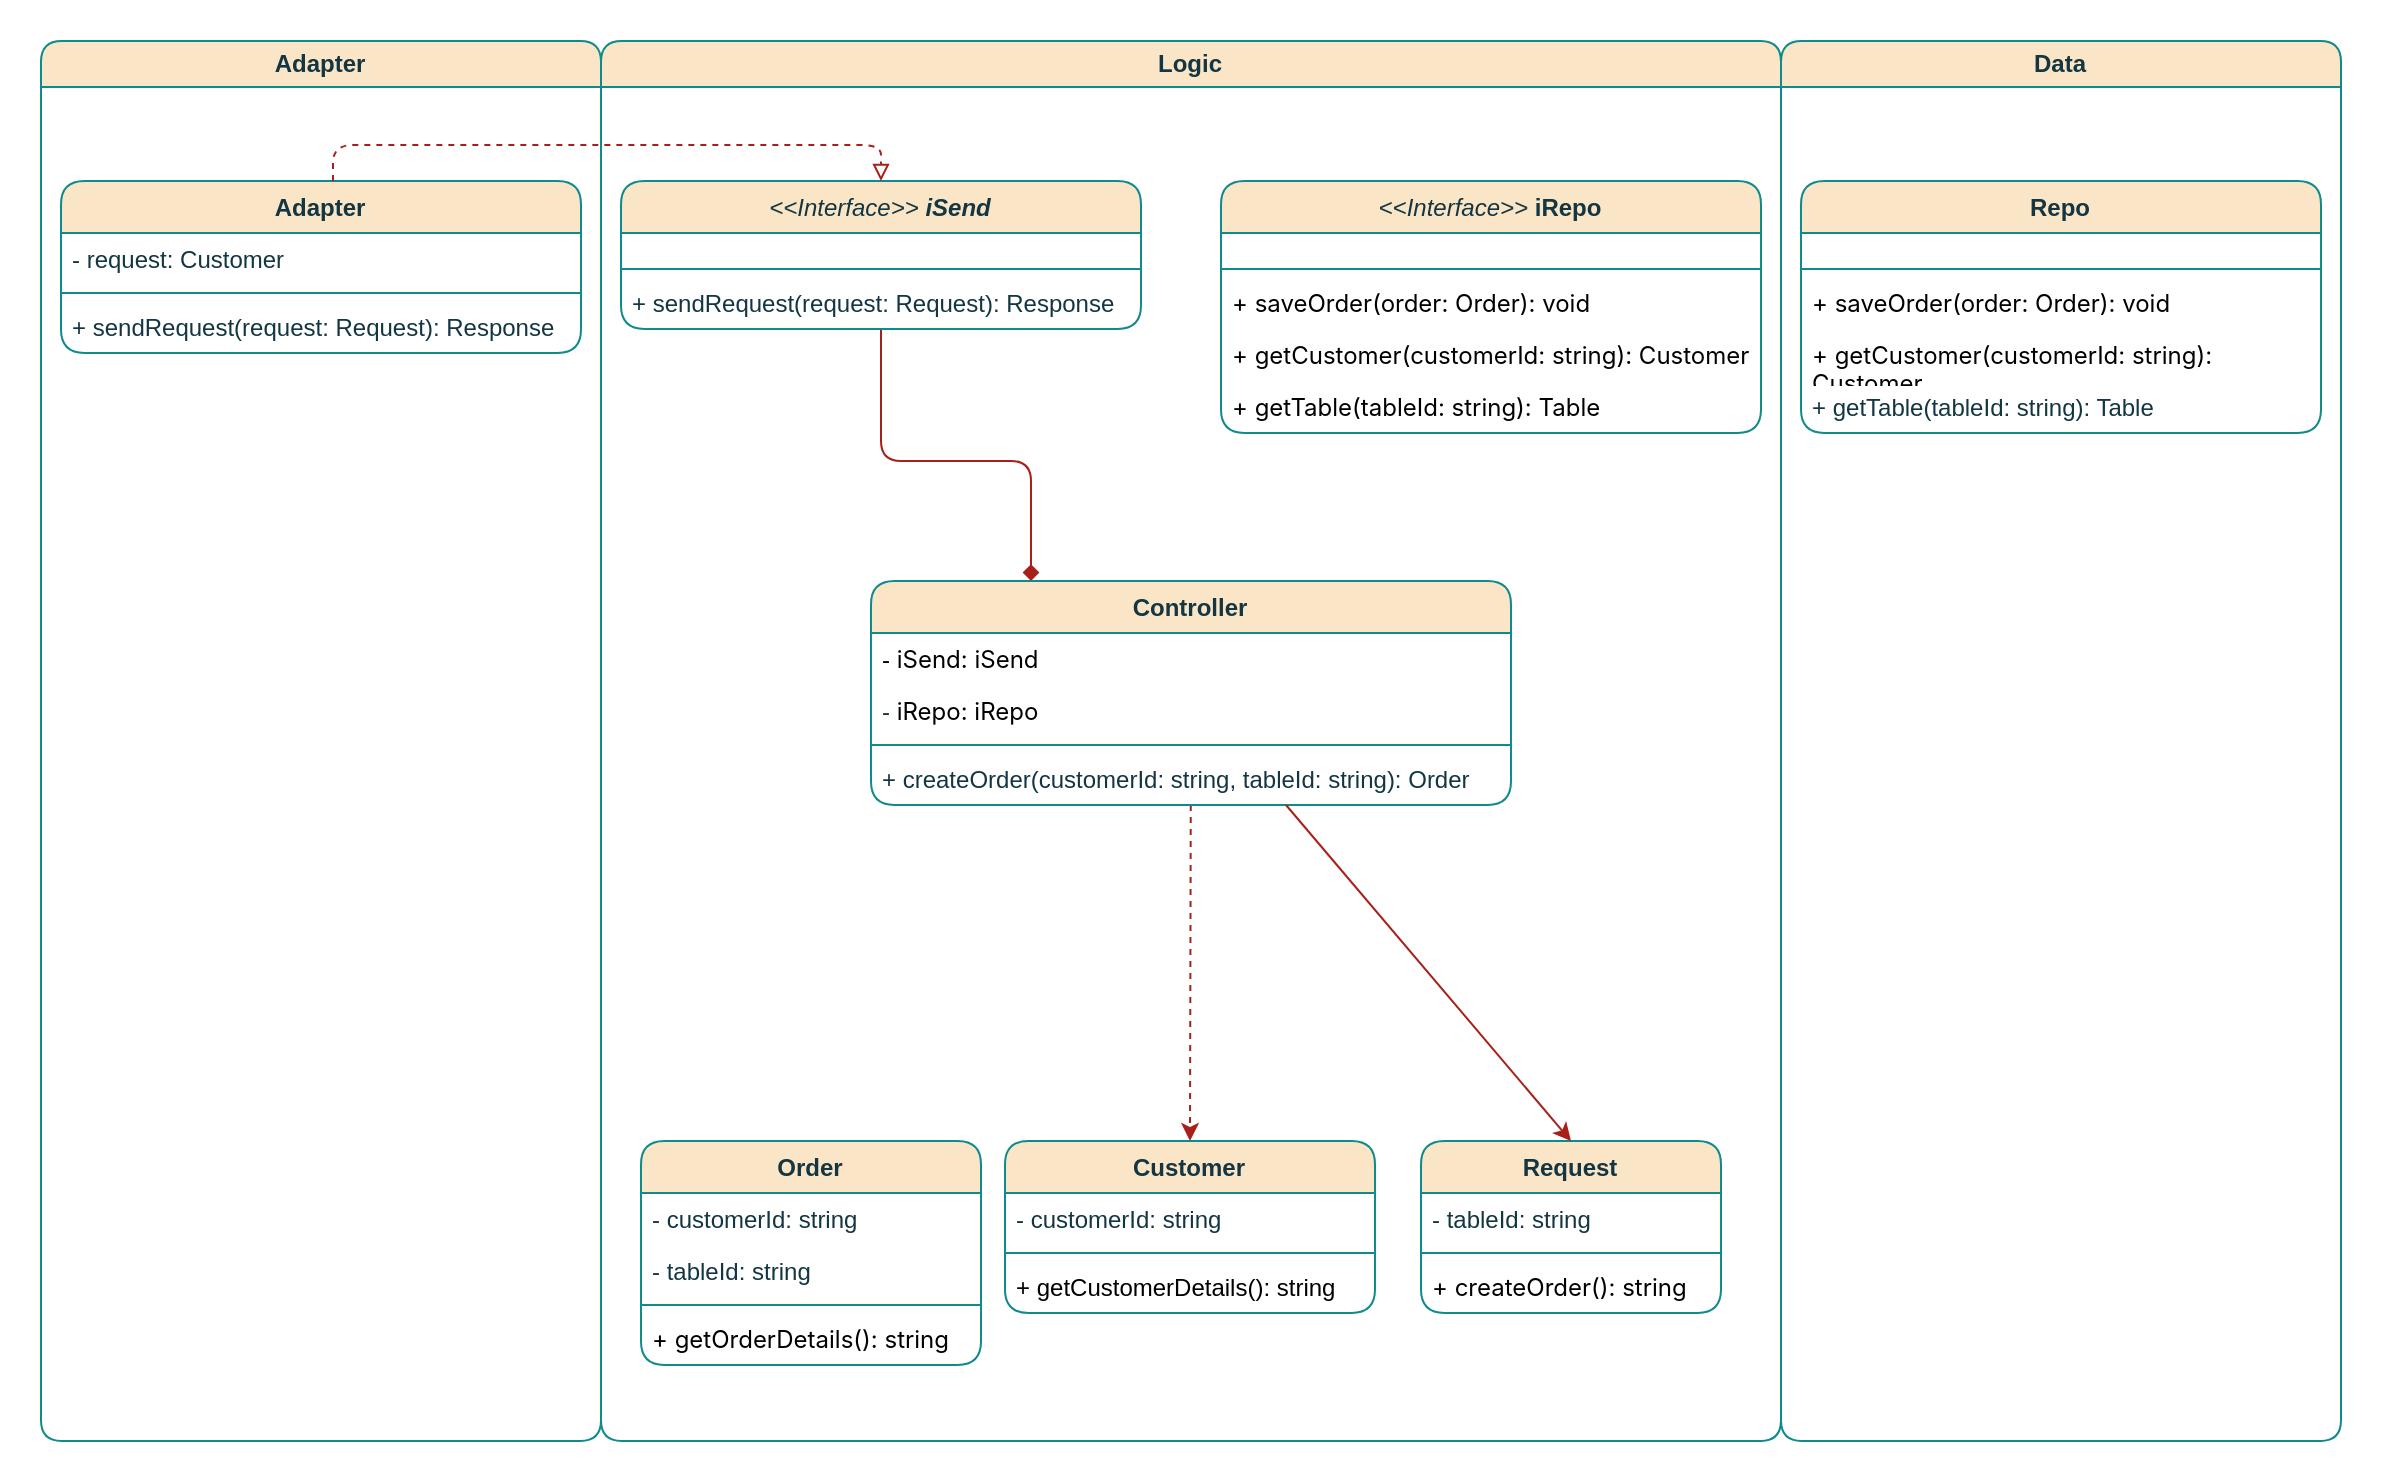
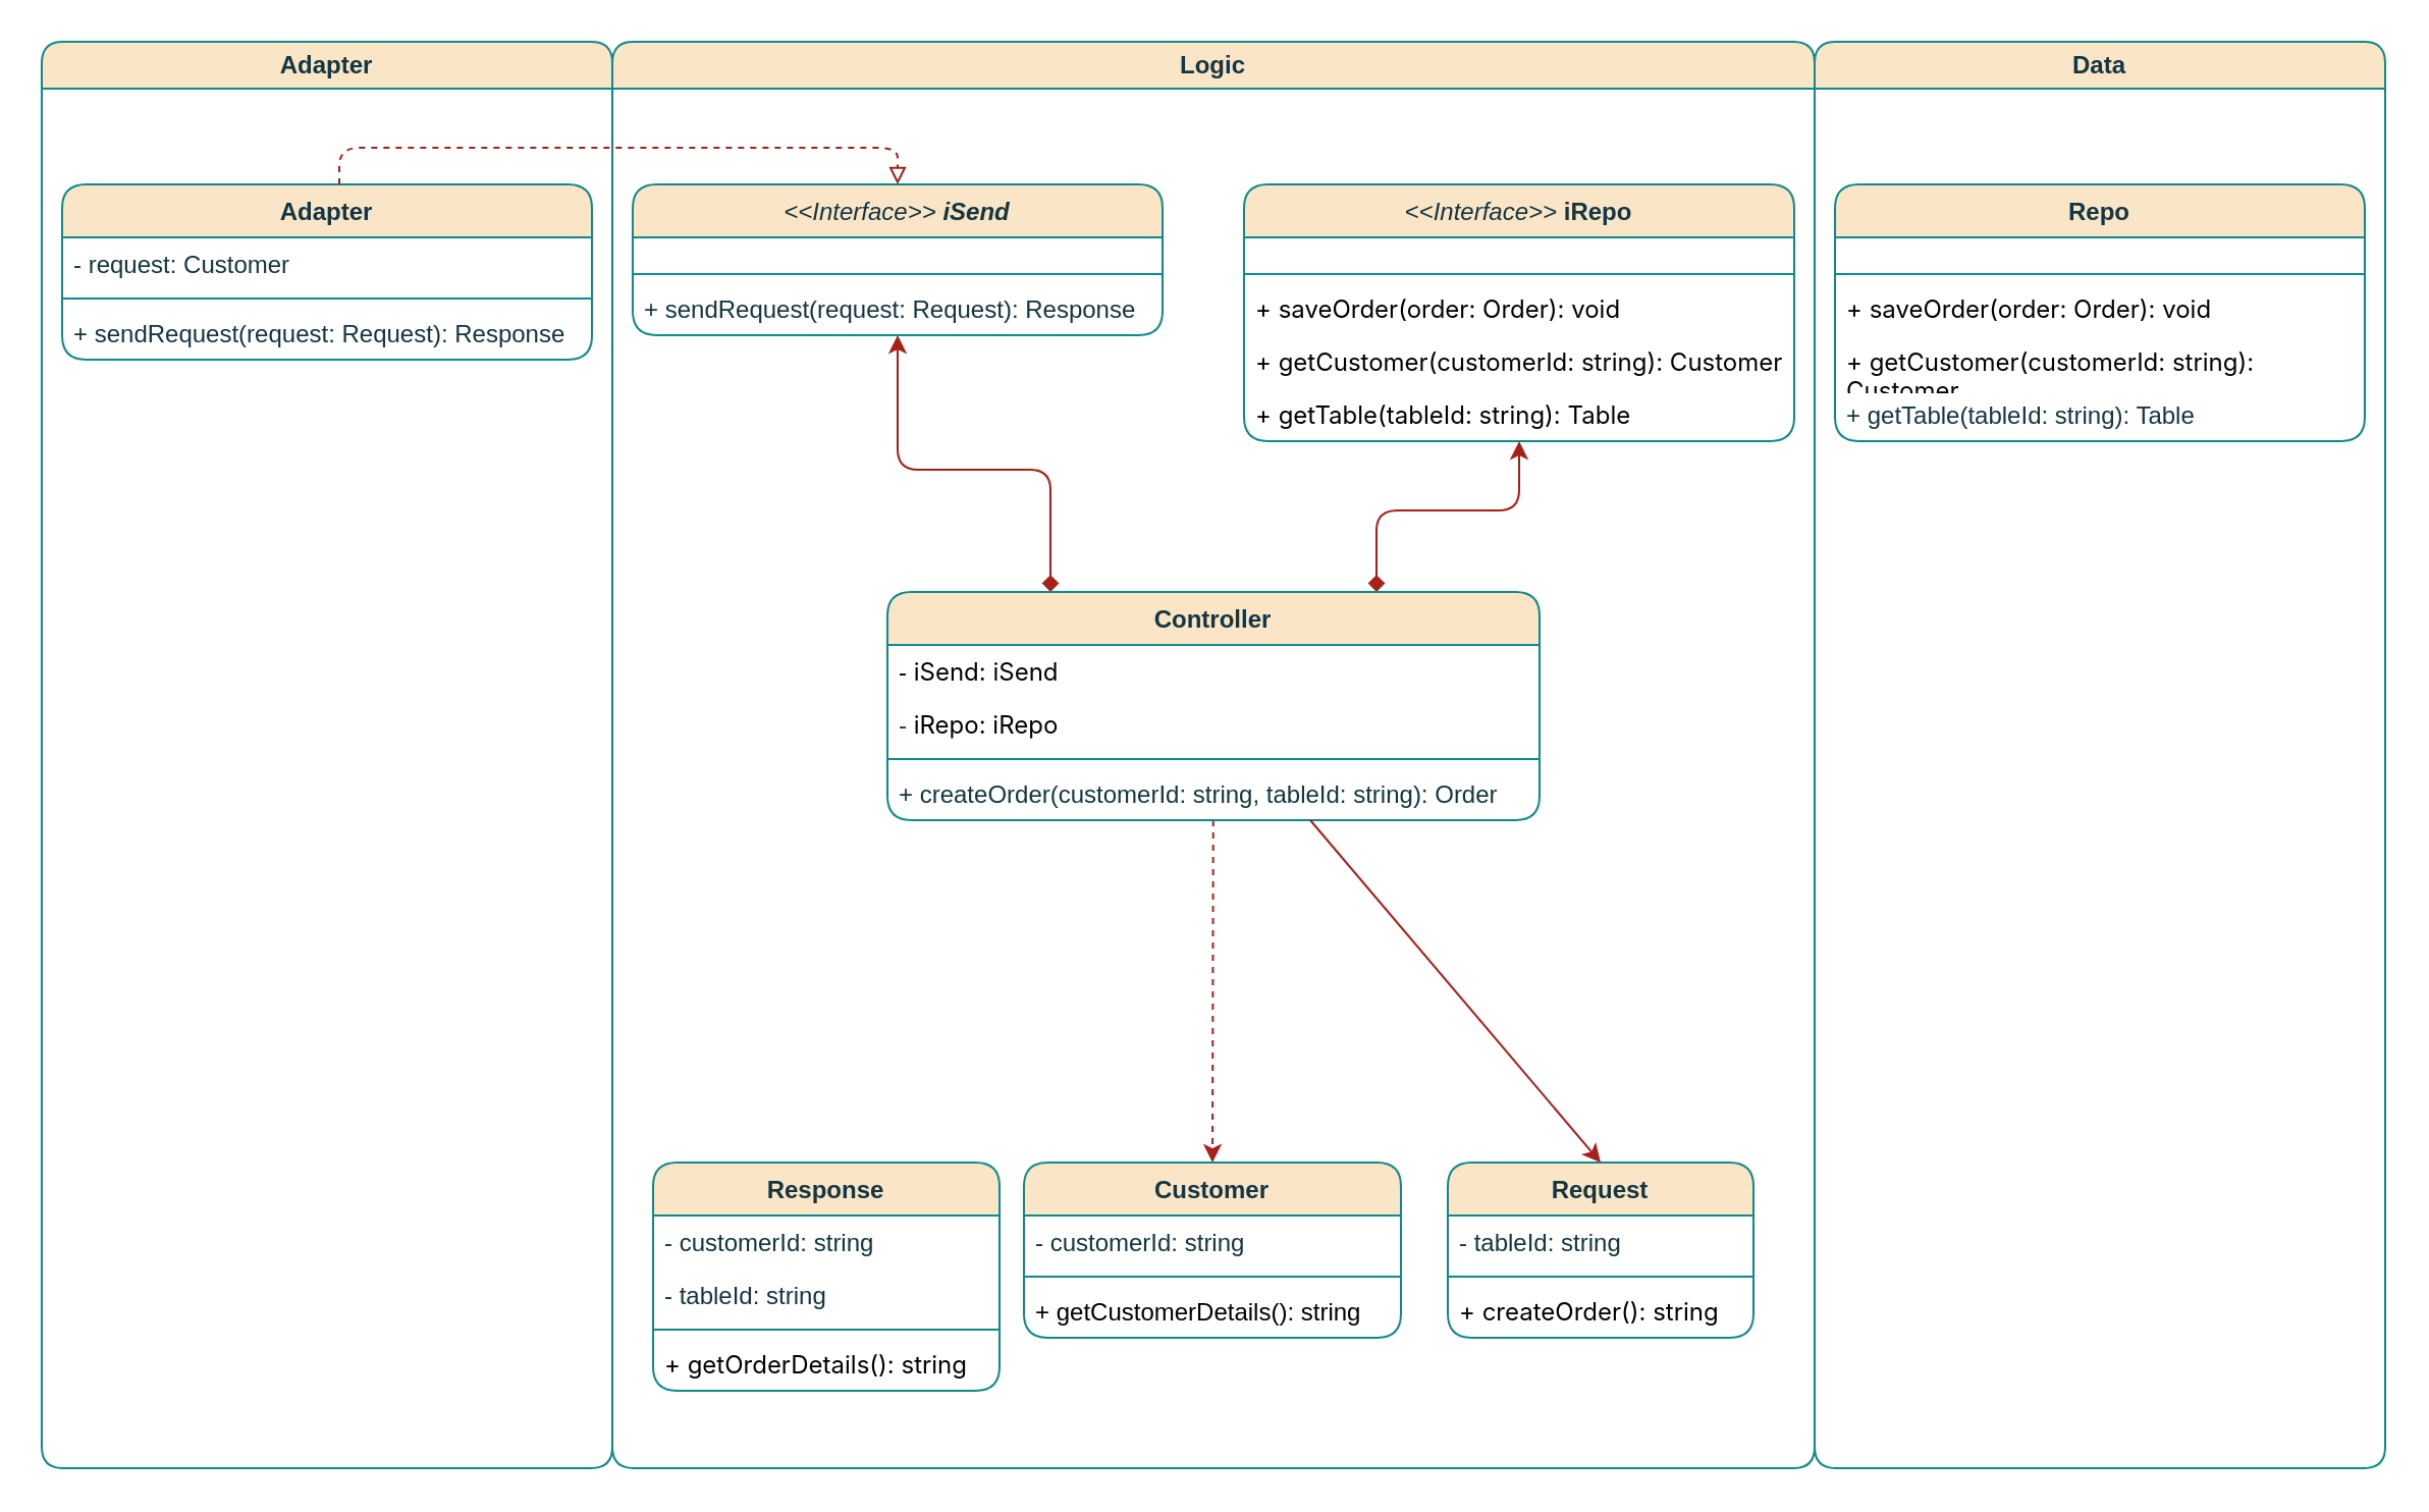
- <mxCell id="8" style="edgeStyle=orthogonalEdgeStyle;rounded=1;orthogonalLoop=1;jettySize=auto;html=1;exitX=0.25;exitY=0;exitDx=0;exitDy=0;strokeColor=#A8201A;fontColor=default;fillColor=#FAE5C7;startArrow=diamond;startFill=1;labelBackgroundColor=none;endArrow=none;" parent="7" source="11" target="16" edge="1"><mxGeometry relative="1" as="geometry"><Array as="points"><mxPoint x="215" y="210" /><mxPoint x="140" y="210" /></Array></mxGeometry></mxCell>
+ <mxCell id="8" style="edgeStyle=orthogonalEdgeStyle;rounded=1;orthogonalLoop=1;jettySize=auto;html=1;exitX=0.25;exitY=0;exitDx=0;exitDy=0;strokeColor=#A8201A;fontColor=default;fillColor=#FAE5C7;startArrow=diamond;startFill=1;labelBackgroundColor=none;" parent="7" source="11" target="16" edge="1"><mxGeometry relative="1" as="geometry"><Array as="points"><mxPoint x="215" y="210" /><mxPoint x="140" y="210" /></Array></mxGeometry></mxCell>
+ <mxCell id="9" style="edgeStyle=orthogonalEdgeStyle;rounded=1;orthogonalLoop=1;jettySize=auto;html=1;exitX=0.75;exitY=0;exitDx=0;exitDy=0;strokeColor=#A8201A;fontColor=default;fillColor=#FAE5C7;startArrow=diamond;startFill=1;labelBackgroundColor=none;" parent="7" source="11" target="20" edge="1"><mxGeometry relative="1" as="geometry"><Array as="points"><mxPoint x="375" y="230" /><mxPoint x="445" y="230" /></Array></mxGeometry></mxCell>
- <mxCell id="26" value="Order" style="swimlane;fontStyle=1;align=center;verticalAlign=top;childLayout=stackLayout;horizontal=1;startSize=26;horizontalStack=0;resizeParent=1;resizeParentMax=0;resizeLast=0;collapsible=1;marginBottom=0;whiteSpace=wrap;html=1;strokeColor=#0F8B8D;fontColor=#143642;fillColor=#FAE5C7;labelBackgroundColor=none;rounded=1;" parent="7" vertex="1"><mxGeometry x="20" y="550" width="170" height="112" as="geometry" /></mxCell>
+ <mxCell id="26" value="Response" style="swimlane;fontStyle=1;align=center;verticalAlign=top;childLayout=stackLayout;horizontal=1;startSize=26;horizontalStack=0;resizeParent=1;resizeParentMax=0;resizeLast=0;collapsible=1;marginBottom=0;whiteSpace=wrap;html=1;strokeColor=#0F8B8D;fontColor=#143642;fillColor=#FAE5C7;labelBackgroundColor=none;rounded=1;" parent="7" vertex="1"><mxGeometry x="20" y="550" width="170" height="112" as="geometry" /></mxCell>
